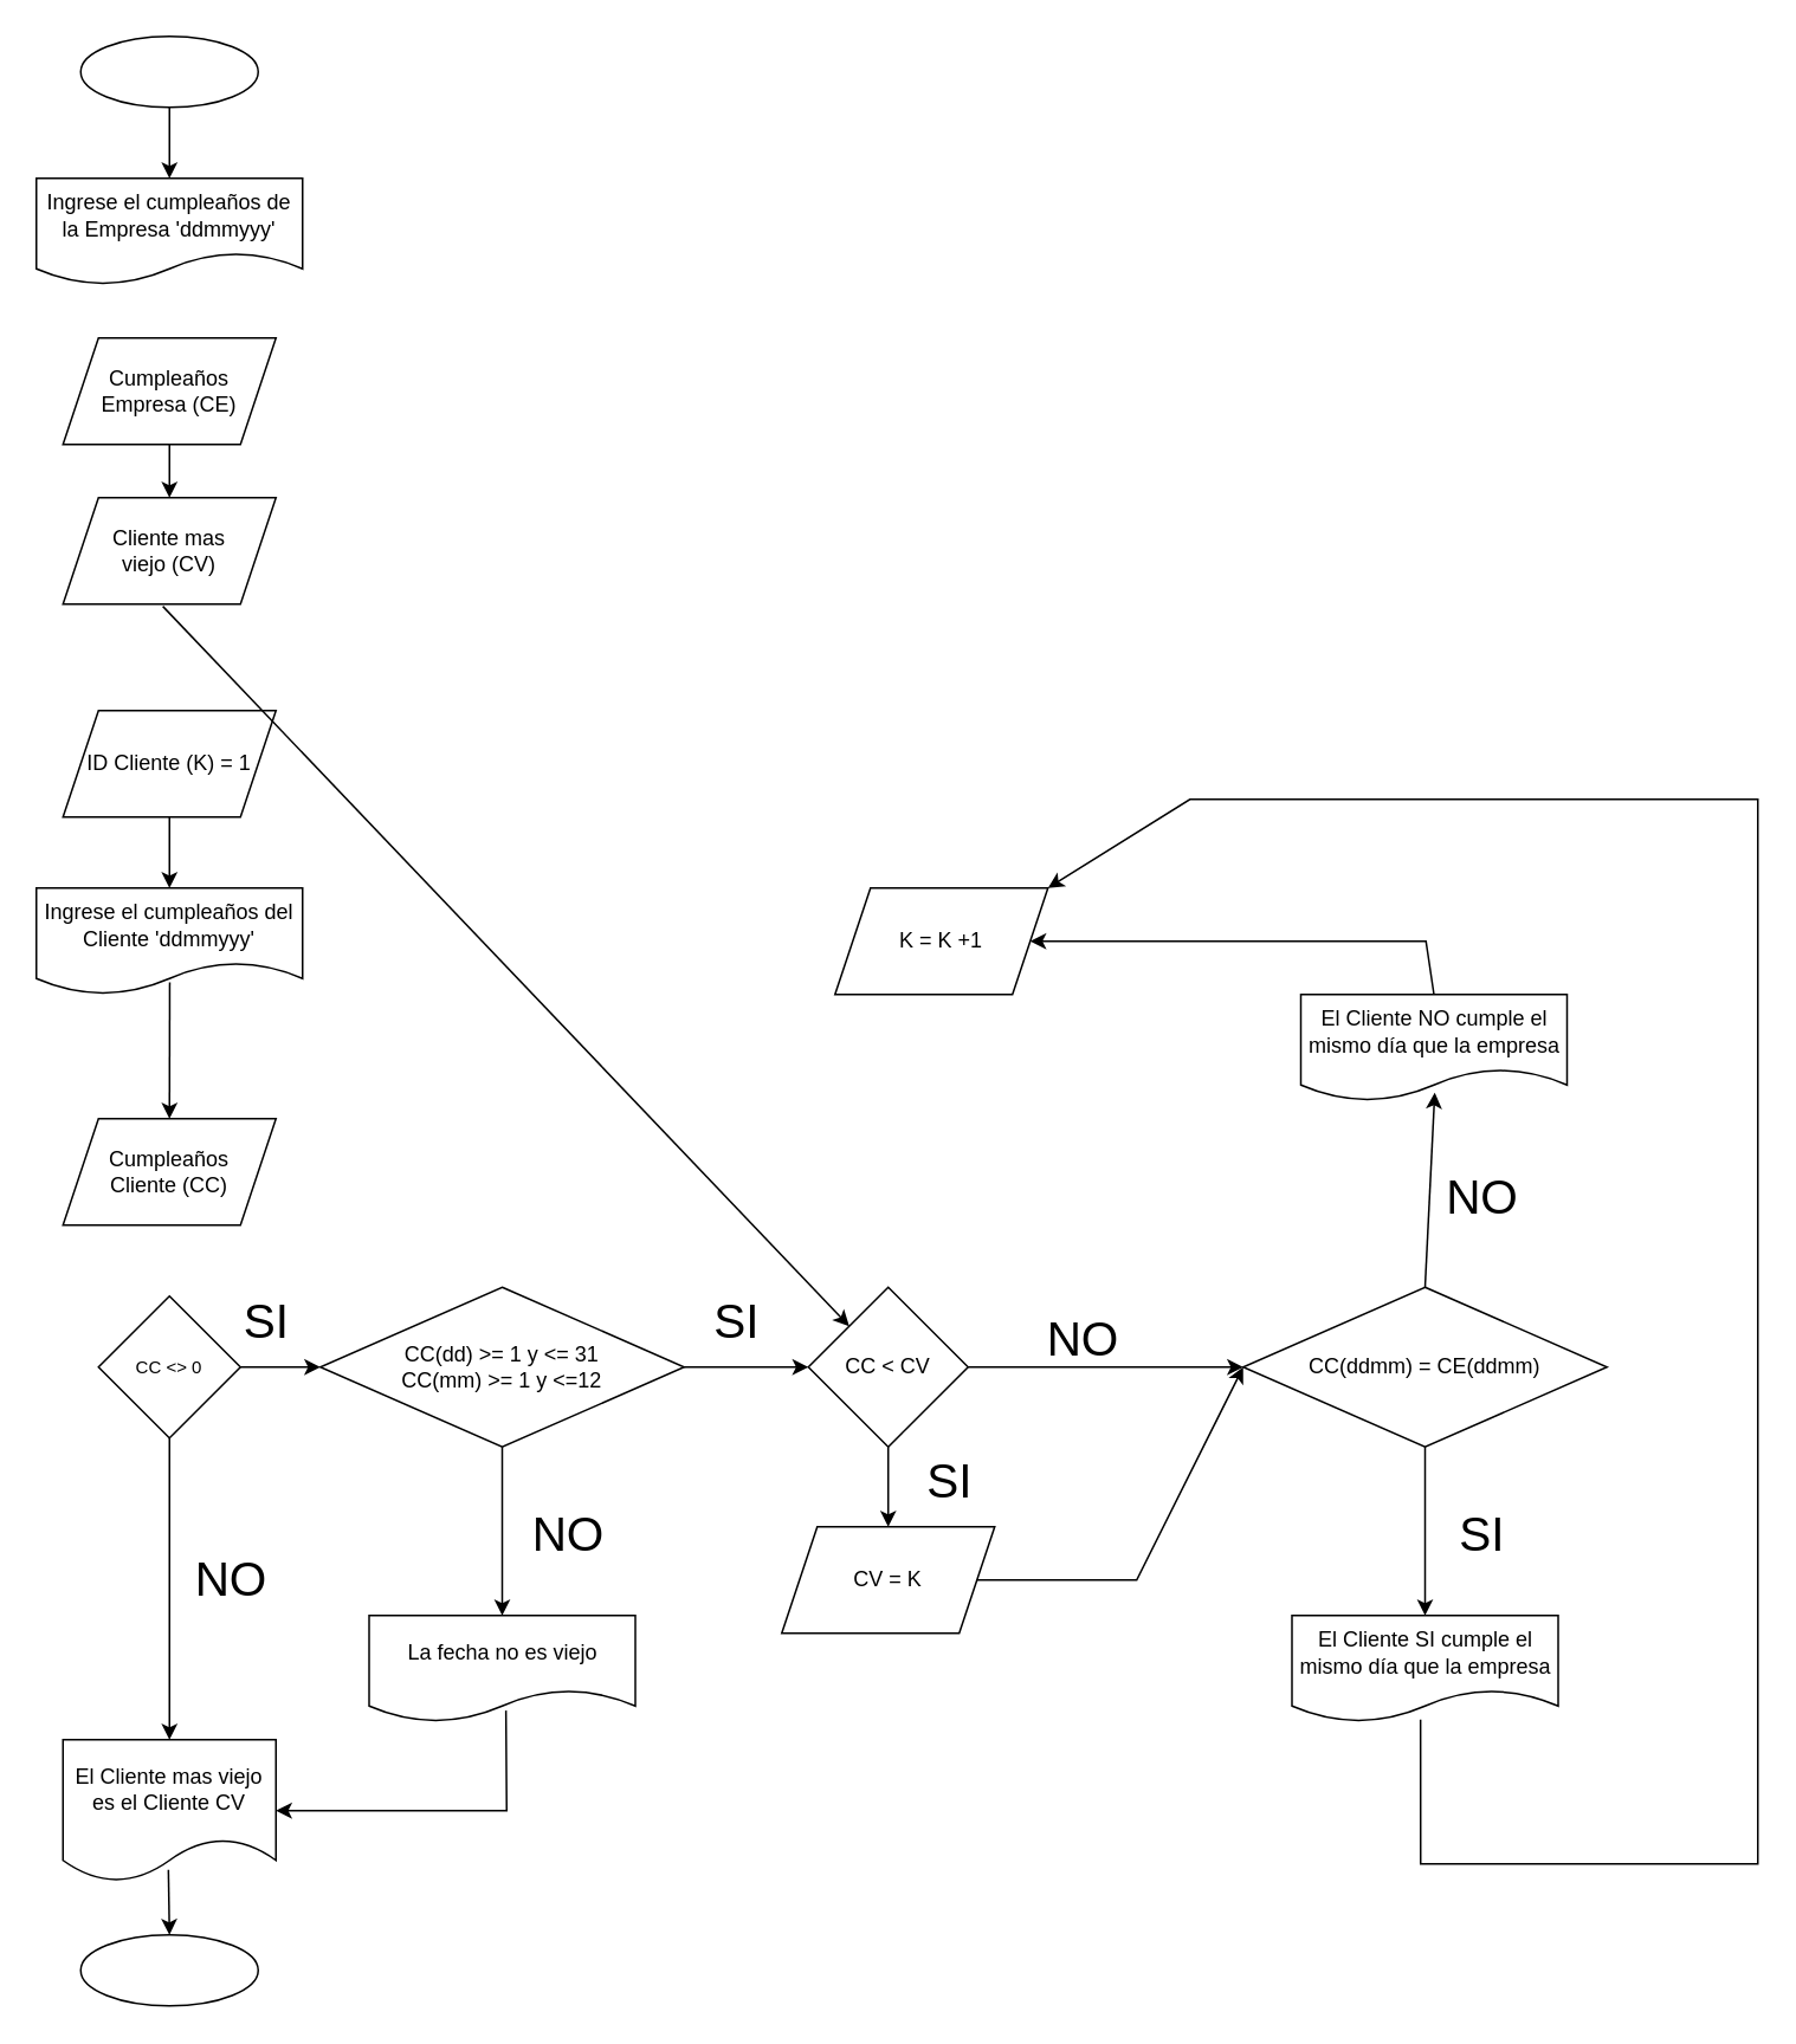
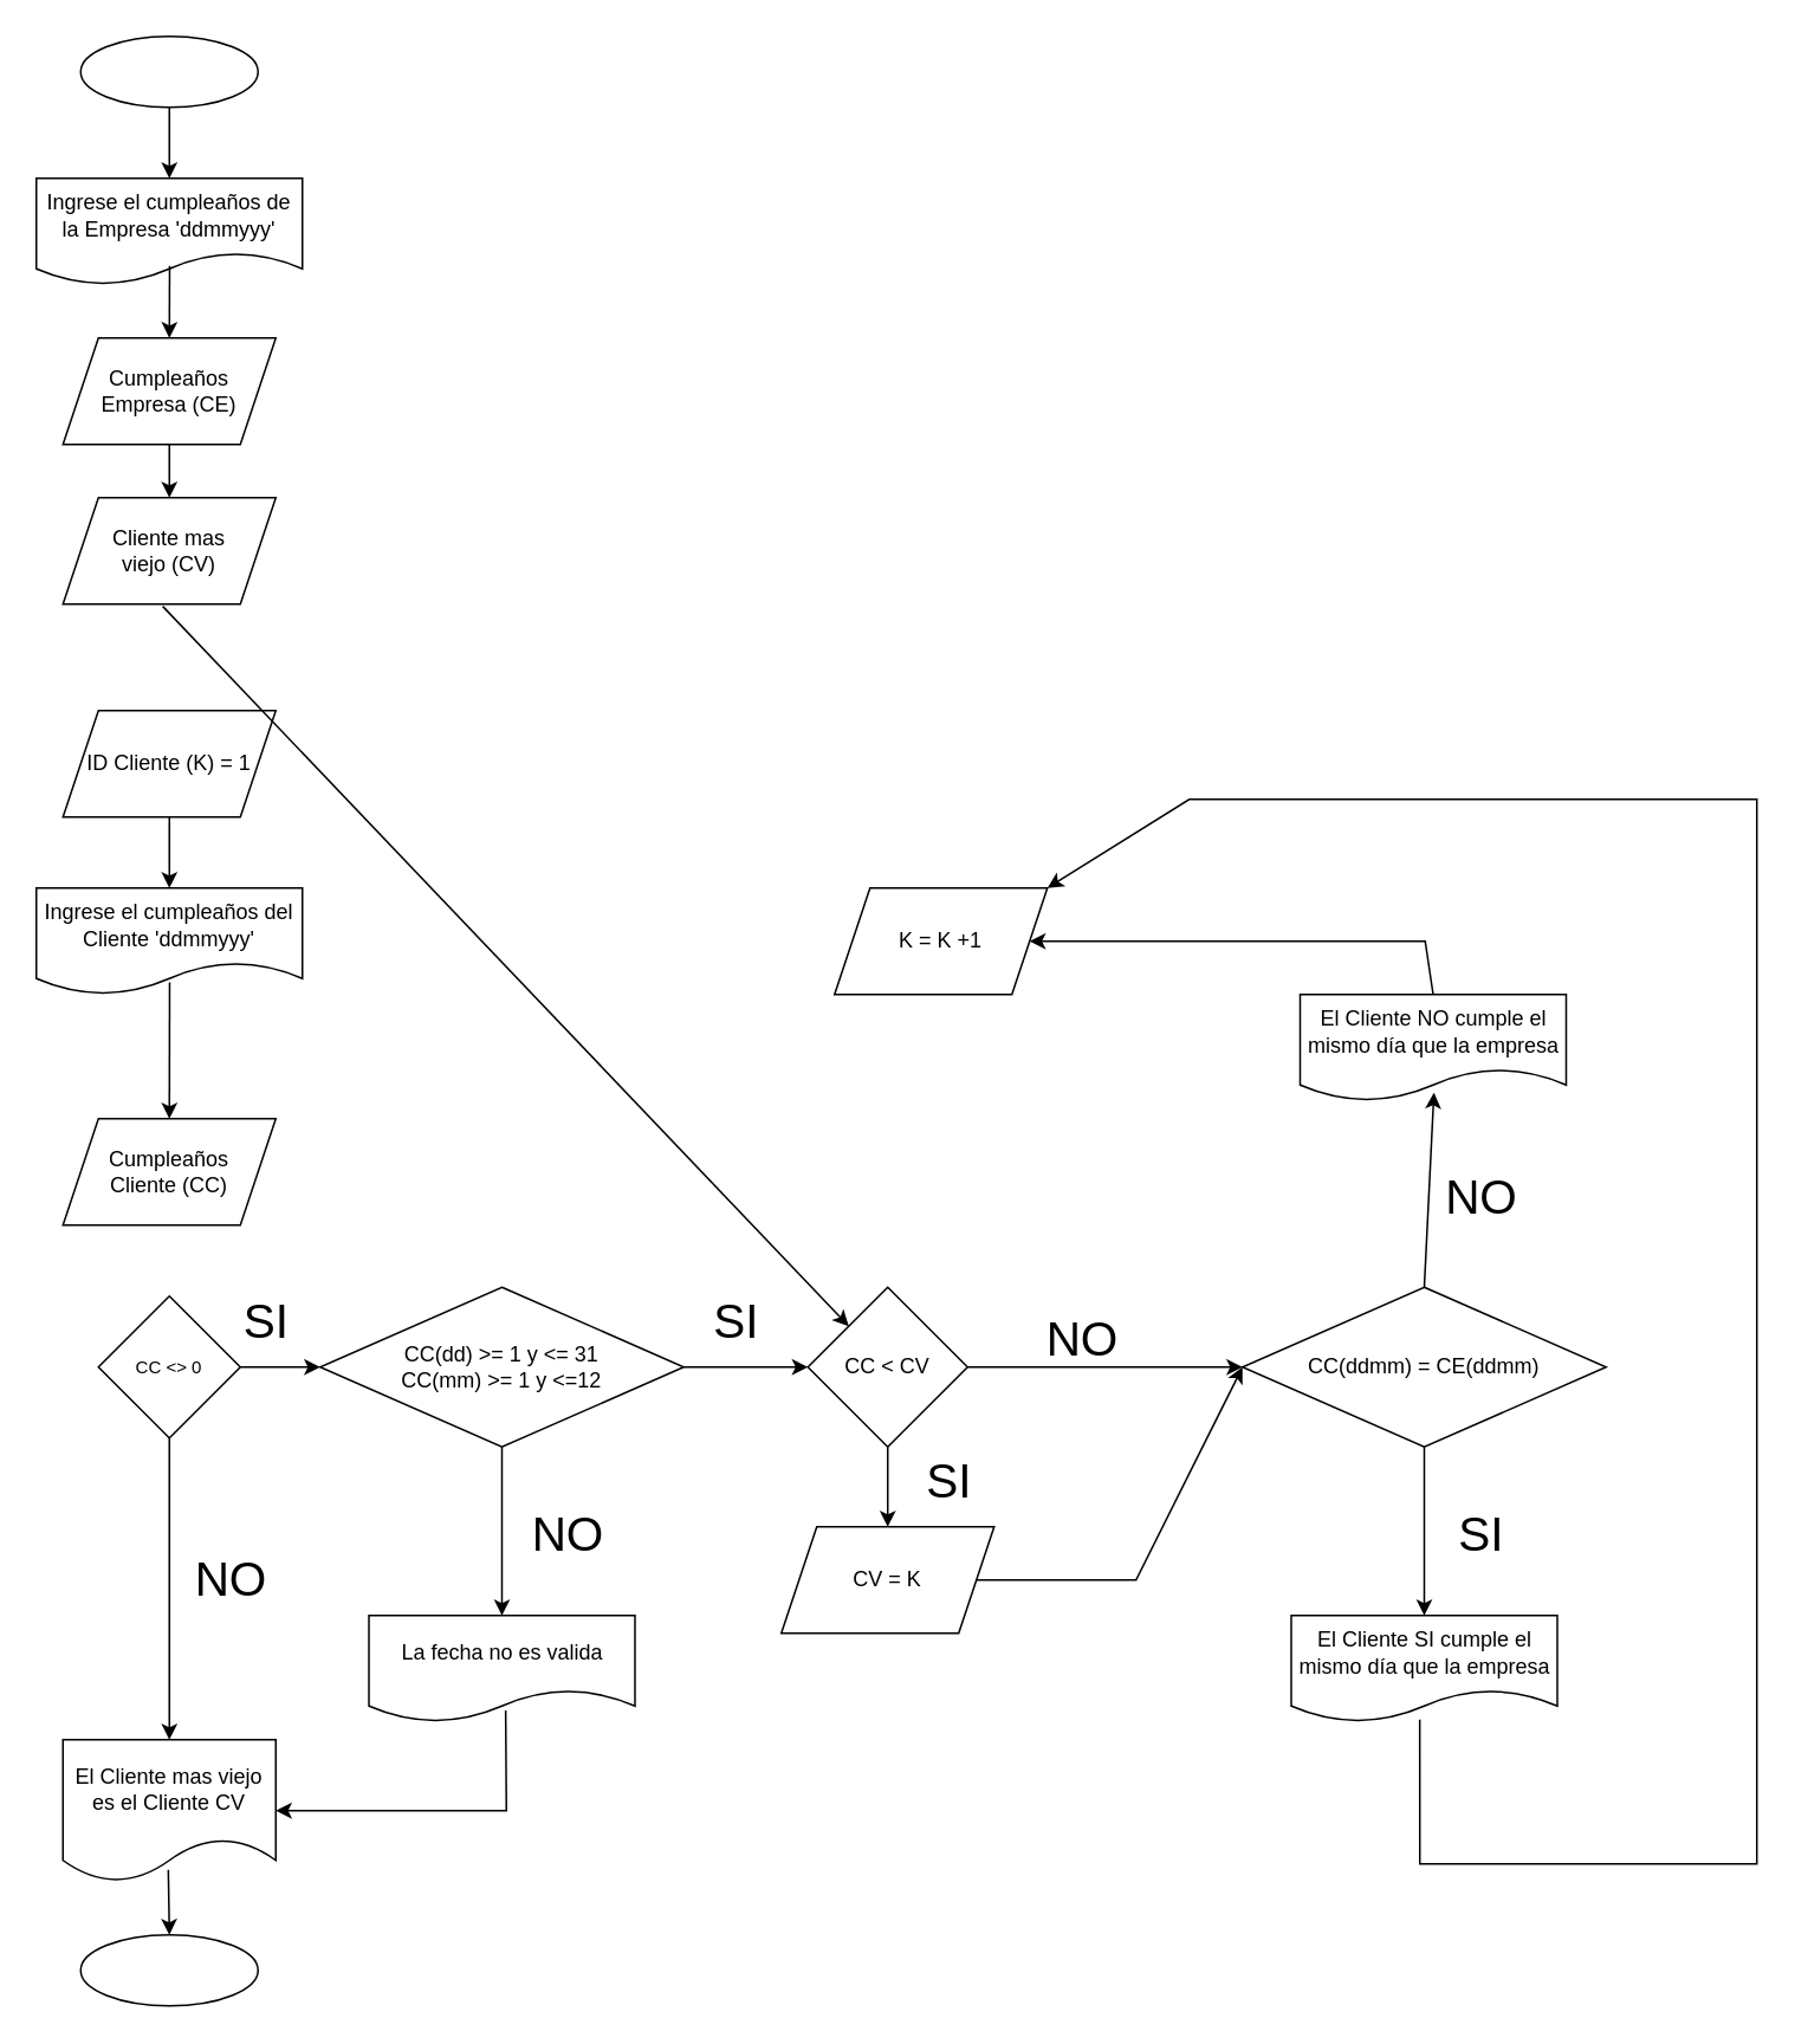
+ <mxCell id="6" value="" style="endArrow=classic;html=1;rounded=0;entryX=0.5;entryY=0;entryDx=0;entryDy=0;exitX=0.501;exitY=0.821;exitDx=0;exitDy=0;exitPerimeter=0;" edge="1" parent="1" source="4" target="5"><mxGeometry width="50" height="50" relative="1" as="geometry"><mxPoint x="94.71" y="150" as="sourcePoint" /><mxPoint x="94.71" y="180" as="targetPoint" /></mxGeometry></mxCell>
- <mxCell id="17" value="La fecha no es viejo" style="shape=document;whiteSpace=wrap;html=1;boundedLbl=1;" vertex="1" parent="1"><mxGeometry x="207.5" y="910" width="150" height="60" as="geometry" /></mxCell>
+ <mxCell id="17" value="La fecha no es valida" style="shape=document;whiteSpace=wrap;html=1;boundedLbl=1;" vertex="1" parent="1"><mxGeometry x="207.5" y="910" width="150" height="60" as="geometry" /></mxCell>
